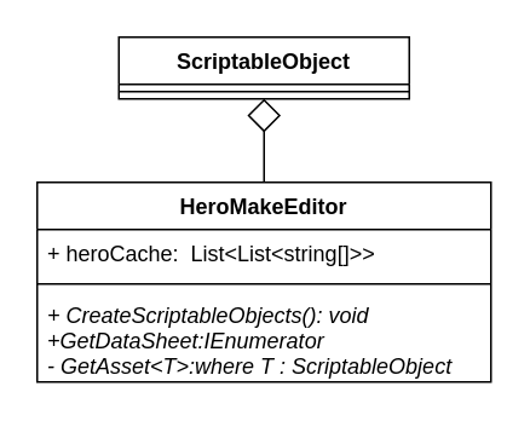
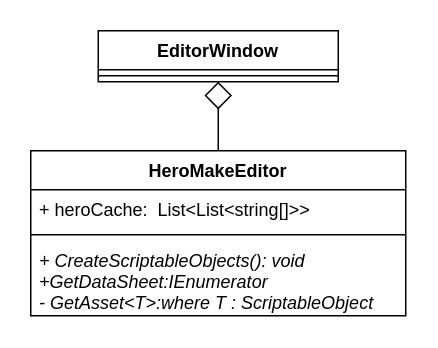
- <mxCell id="6" value="ScriptableObject" style="swimlane;fontStyle=1;align=center;verticalAlign=top;childLayout=stackLayout;horizontal=1;startSize=26;horizontalStack=0;resizeParent=1;resizeParentMax=0;resizeLast=0;collapsible=1;marginBottom=0;" vertex="1" parent="1"><mxGeometry x="65" y="20" width="160" height="34" as="geometry" /></mxCell>
+ <mxCell id="6" value="EditorWindow" style="swimlane;fontStyle=1;align=center;verticalAlign=top;childLayout=stackLayout;horizontal=1;startSize=26;horizontalStack=0;resizeParent=1;resizeParentMax=0;resizeLast=0;collapsible=1;marginBottom=0;" vertex="1" parent="1"><mxGeometry x="65" y="20" width="160" height="34" as="geometry" /></mxCell>
